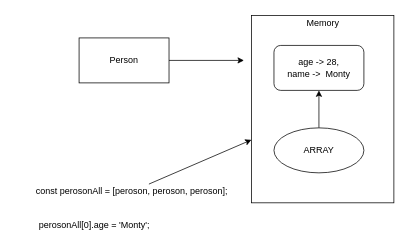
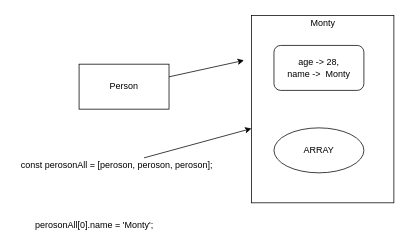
- <mxCell id="5" value="Memory" style="text;html=1;align=center;verticalAlign=middle;resizable=0;points=[];autosize=1;strokeColor=none;fillColor=none;" vertex="1" parent="1"><mxGeometry x="400" y="20" width="60" height="20" as="geometry" /></mxCell>
+ <mxCell id="5" value="Monty" style="text;html=1;align=center;verticalAlign=middle;resizable=0;points=[];autosize=1;strokeColor=none;fillColor=none;" vertex="1" parent="1"><mxGeometry x="400" y="20" width="60" height="20" as="geometry" /></mxCell>
- <mxCell id="3" value="Person" style="whiteSpace=wrap;html=1;" vertex="1" parent="1"><mxGeometry x="105" y="50" width="120" height="60" as="geometry" /></mxCell>
+ <mxCell id="3" value="Person" style="whiteSpace=wrap;html=1;" vertex="1" parent="1"><mxGeometry x="105" y="85" width="120" height="60" as="geometry" /></mxCell>
- <mxCell id="9" style="edgeStyle=none;html=1;entryX=0.5;entryY=1;entryDx=0;entryDy=0;" edge="1" parent="1" source="10" target="6"><mxGeometry relative="1" as="geometry" /></mxCell>
- <mxCell id="8" value="const perosonAll = [peroson, peroson, peroson];" style="text;html=1;align=center;verticalAlign=middle;resizable=0;points=[];autosize=1;strokeColor=none;fillColor=none;" vertex="1" parent="1"><mxGeometry x="40" y="245" width="270" height="20" as="geometry" /></mxCell>
+ <mxCell id="8" value="const perosonAll = [peroson, peroson, peroson];" style="text;html=1;align=center;verticalAlign=middle;resizable=0;points=[];autosize=1;strokeColor=none;fillColor=none;" vertex="1" parent="1"><mxGeometry x="20" y="210" width="270" height="20" as="geometry" /></mxCell>
- <mxCell id="11" value="perosonAll[0].age = 'Monty';" style="text;html=1;align=center;verticalAlign=middle;resizable=0;points=[];autosize=1;strokeColor=none;fillColor=none;" vertex="1" parent="1"><mxGeometry x="40" y="290" width="170" height="20" as="geometry" /></mxCell>
+ <mxCell id="11" value="perosonAll[0].name = 'Monty';" style="text;html=1;align=center;verticalAlign=middle;resizable=0;points=[];autosize=1;strokeColor=none;fillColor=none;" vertex="1" parent="1"><mxGeometry x="40" y="290" width="170" height="20" as="geometry" /></mxCell>
